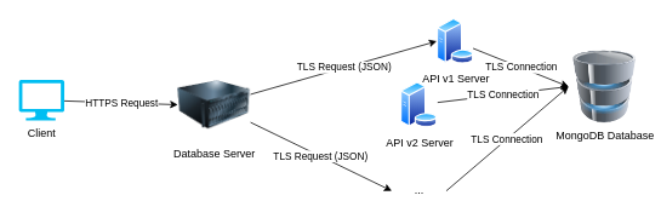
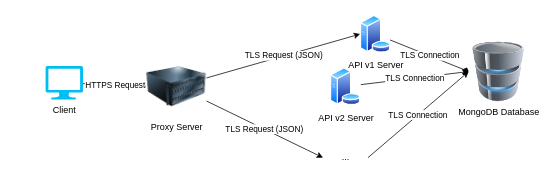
- <mxCell id="8" value="TLS Connection" style="edgeStyle=none;html=1;entryX=0;entryY=0.5;entryDx=0;entryDy=0;" edge="1" parent="1" source="9" target="7"><mxGeometry relative="1" as="geometry" /></mxCell>
+ <mxCell id="8" value="TLS Connection" style="edgeStyle=none;html=1;entryX=0;entryY=0.5;entryDx=0;entryDy=0;endArrow=diamond;" edge="1" parent="1" source="9" target="7"><mxGeometry relative="1" as="geometry" /></mxCell>
- <mxCell id="10" value="TLS Connection" style="edgeStyle=none;html=1;entryX=0;entryY=0.5;entryDx=0;entryDy=0;endArrow=diamond;" edge="1" parent="1" source="11" target="7"><mxGeometry relative="1" as="geometry" /></mxCell>
+ <mxCell id="10" value="TLS Connection" style="edgeStyle=none;html=1;entryX=0;entryY=0.5;entryDx=0;entryDy=0;" edge="1" parent="1" source="11" target="7"><mxGeometry relative="1" as="geometry" /></mxCell>
- <mxCell id="3" value="Client" style="verticalLabelPosition=bottom;html=1;verticalAlign=top;align=center;strokeColor=none;fillColor=#00BEF2;shape=mxgraph.azure.computer;pointerEvents=1;" vertex="1" parent="1"><mxGeometry x="20" y="87.5" width="50" height="45" as="geometry" /></mxCell>
+ <mxCell id="3" value="Client" style="verticalLabelPosition=bottom;html=1;verticalAlign=top;align=center;strokeColor=none;fillColor=#00BEF2;shape=mxgraph.azure.computer;pointerEvents=1;" vertex="1" parent="1"><mxGeometry x="60" y="87.5" width="50" height="45" as="geometry" /></mxCell>
- <mxCell id="6" value="Database Server" style="image;html=1;image=img/lib/clip_art/computers/Server_128x128.png" vertex="1" parent="1"><mxGeometry x="195" y="75" width="80" height="80" as="geometry" /></mxCell>
+ <mxCell id="6" value="Proxy Server" style="image;html=1;image=img/lib/clip_art/computers/Server_128x128.png" vertex="1" parent="1"><mxGeometry x="195" y="75" width="80" height="80" as="geometry" /></mxCell>
